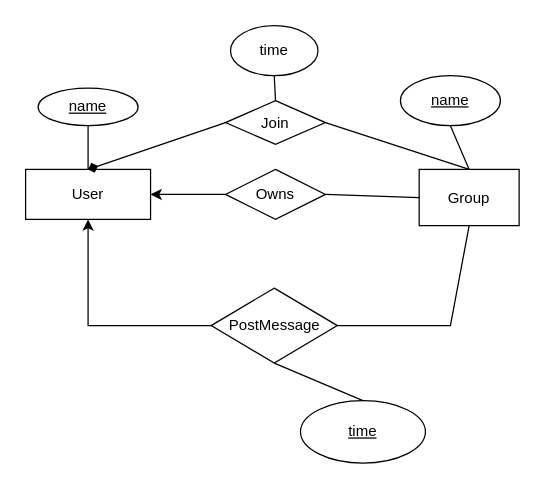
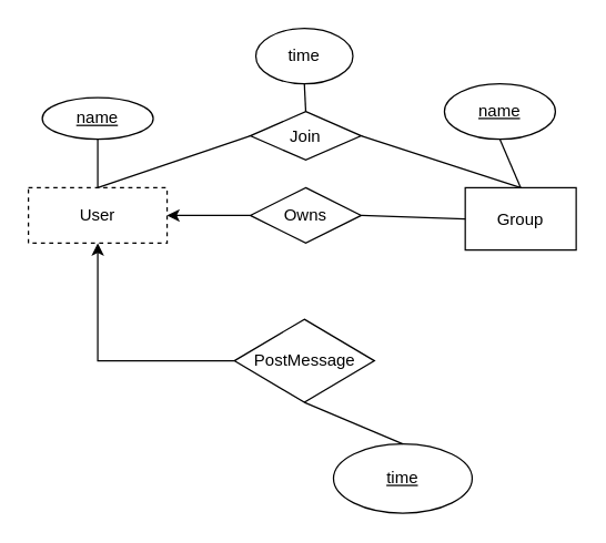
- <mxCell id="12" value="" style="endArrow=diamond;html=1;rounded=0;entryX=0.5;entryY=0;entryDx=0;entryDy=0;exitX=0;exitY=0.5;exitDx=0;exitDy=0;" edge="1" parent="1" source="11" target="2"><mxGeometry width="50" height="50" relative="1" as="geometry"><mxPoint x="230" y="230" as="sourcePoint" /><mxPoint x="280" y="180" as="targetPoint" /></mxGeometry></mxCell>
+ <mxCell id="12" value="" style="endArrow=none;html=1;rounded=0;entryX=0.5;entryY=0;entryDx=0;entryDy=0;exitX=0;exitY=0.5;exitDx=0;exitDy=0;" edge="1" parent="1" source="11" target="2"><mxGeometry width="50" height="50" relative="1" as="geometry"><mxPoint x="230" y="230" as="sourcePoint" /><mxPoint x="280" y="180" as="targetPoint" /></mxGeometry></mxCell>
- <mxCell id="2" value="User" style="rounded=0;whiteSpace=wrap;html=1;" vertex="1" parent="1"><mxGeometry x="20" y="135" width="100" height="40" as="geometry" /></mxCell>
+ <mxCell id="2" value="User" style="rounded=0;whiteSpace=wrap;html=1;dashed=1;" vertex="1" parent="1"><mxGeometry x="20" y="135" width="100" height="40" as="geometry" /></mxCell>
- <mxCell id="19" value="" style="endArrow=none;html=1;rounded=0;entryX=0.5;entryY=1;entryDx=0;entryDy=0;exitX=1;exitY=0.5;exitDx=0;exitDy=0;" edge="1" parent="1" source="17" target="5"><mxGeometry width="50" height="50" relative="1" as="geometry"><mxPoint x="230" y="230" as="sourcePoint" /><mxPoint x="280" y="180" as="targetPoint" /><Array as="points"><mxPoint x="360" y="260" /></Array></mxGeometry></mxCell>
